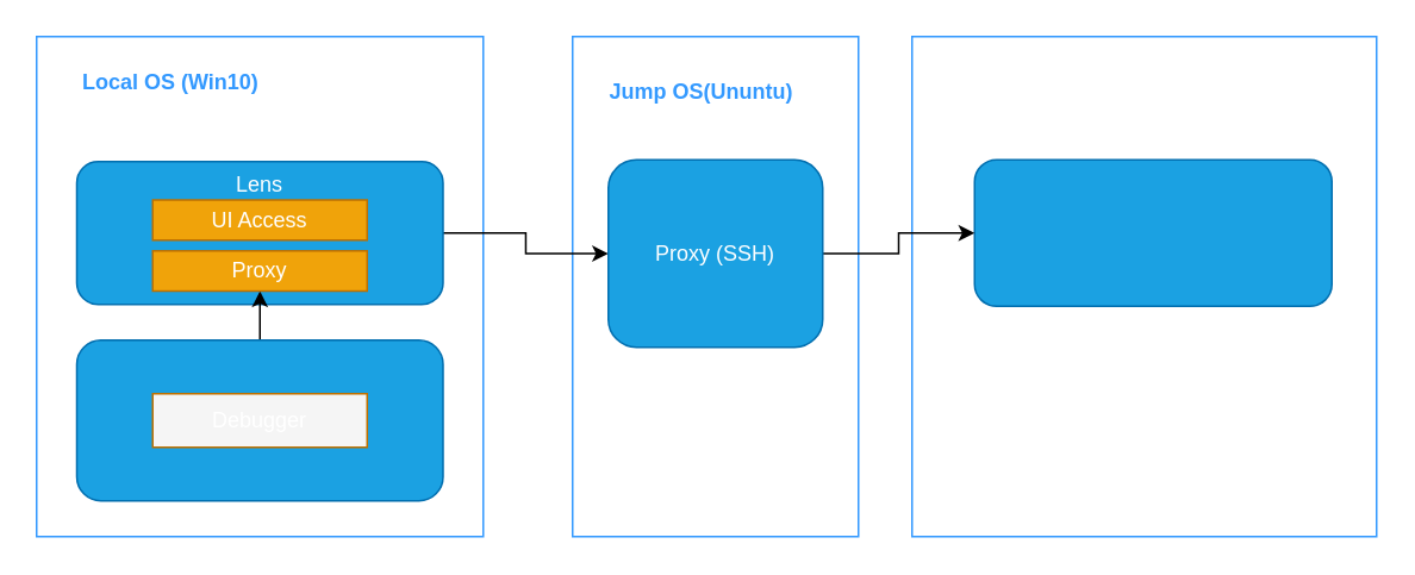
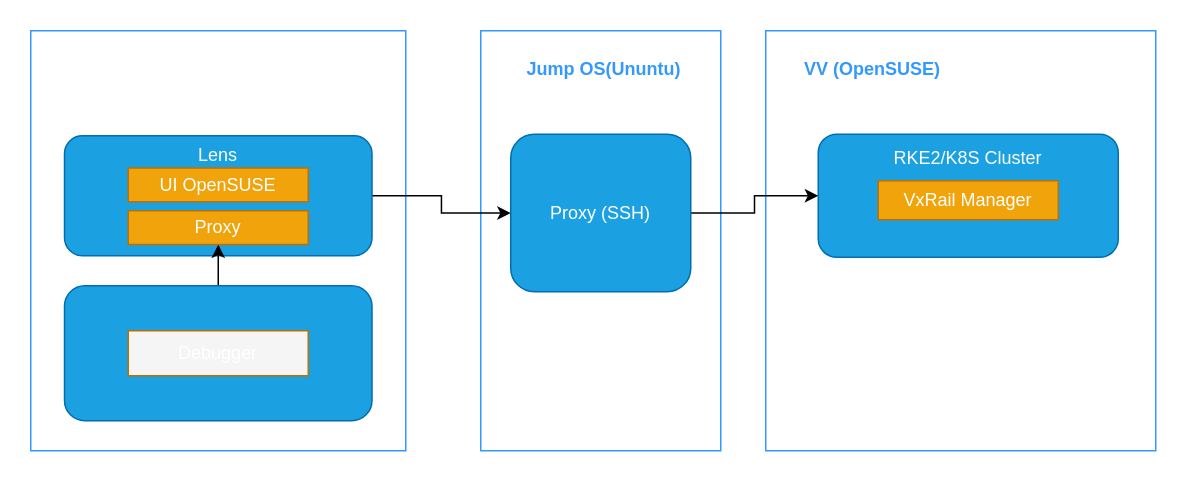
- <mxCell id="5" value="Local OS (Win10)" style="text;strokeColor=none;fillColor=none;align=left;verticalAlign=middle;spacingLeft=4;spacingRight=4;overflow=hidden;points=[[0,0.5],[1,0.5]];portConstraint=eastwest;rotatable=0;fontStyle=1;fontSize=12;fontColor=#3399FF;" vertex="1" parent="1"><mxGeometry x="40" y="30" width="110" height="30" as="geometry" /></mxCell>
+ <mxCell id="6" value="VV (OpenSUSE)" style="text;strokeColor=none;fillColor=none;align=left;verticalAlign=middle;spacingLeft=4;spacingRight=4;overflow=hidden;points=[[0,0.5],[1,0.5]];portConstraint=eastwest;rotatable=0;fontStyle=1;fontSize=12;fontColor=#3399FF;" vertex="1" parent="1"><mxGeometry x="530" y="30" width="110" height="30" as="geometry" /></mxCell>
- <mxCell id="14" value="Jump OS(Ununtu)" style="text;strokeColor=none;fillColor=none;align=left;verticalAlign=middle;spacingLeft=4;spacingRight=4;overflow=hidden;points=[[0,0.5],[1,0.5]];portConstraint=eastwest;rotatable=0;fontStyle=1;fontSize=12;fontColor=#3399FF;" vertex="1" parent="1"><mxGeometry x="335" y="35" width="125" height="30" as="geometry" /></mxCell>
+ <mxCell id="14" value="Jump OS(Ununtu)" style="text;strokeColor=none;fillColor=none;align=left;verticalAlign=middle;spacingLeft=4;spacingRight=4;overflow=hidden;points=[[0,0.5],[1,0.5]];portConstraint=eastwest;rotatable=0;fontStyle=1;fontSize=12;fontColor=#3399FF;" vertex="1" parent="1"><mxGeometry x="345" y="30" width="125" height="30" as="geometry" /></mxCell>
+ <mxCell id="11" value="RKE2/K8S Cluster" style="text;html=1;strokeColor=none;fillColor=none;align=center;verticalAlign=middle;whiteSpace=wrap;rounded=0;fontSize=12;fontColor=#FFFFFF;" vertex="1" parent="1"><mxGeometry x="589" y="90" width="112" height="30" as="geometry" /></mxCell>
- <mxCell id="12" value="UI Access" style="rounded=0;whiteSpace=wrap;html=1;glass=0;fontSize=12;fontColor=#FFFFFF;fillColor=#f0a30a;strokeColor=#BD7000;" vertex="1" parent="1"><mxGeometry x="85" y="111.5" width="120" height="22.5" as="geometry" /></mxCell>
+ <mxCell id="12" value="UI OpenSUSE" style="rounded=0;whiteSpace=wrap;html=1;glass=0;fontSize=12;fontColor=#FFFFFF;fillColor=#f0a30a;strokeColor=#BD7000;" vertex="1" parent="1"><mxGeometry x="85" y="111.5" width="120" height="22.5" as="geometry" /></mxCell>
+ <mxCell id="13" value="VxRail Manager" style="rounded=0;whiteSpace=wrap;html=1;glass=0;fontSize=12;fontColor=#FFFFFF;fillColor=#f0a30a;strokeColor=#BD7000;" vertex="1" parent="1"><mxGeometry x="585" y="120" width="120" height="26" as="geometry" /></mxCell>
